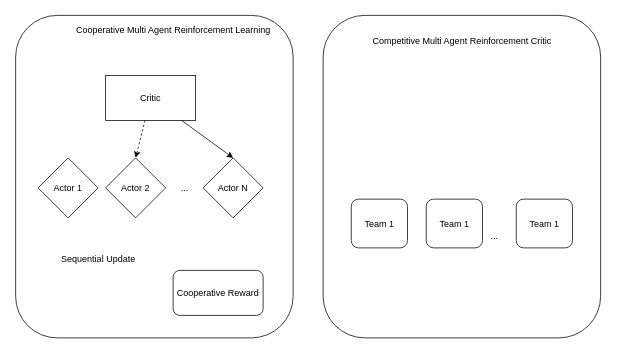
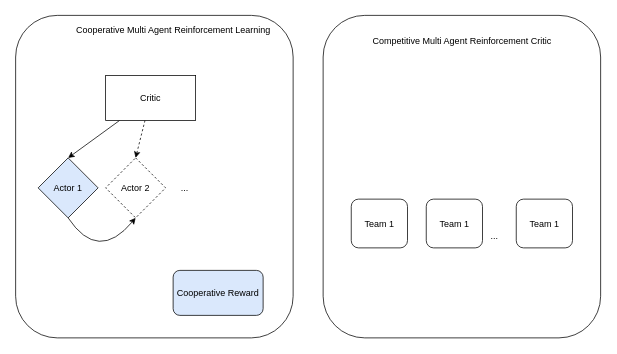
+ <mxCell id="3" style="edgeStyle=none;html=1;entryX=0.5;entryY=0;entryDx=0;entryDy=0;" edge="1" parent="1" source="6" target="7"><mxGeometry relative="1" as="geometry" /></mxCell>
- <mxCell id="5" style="edgeStyle=none;html=1;entryX=0.5;entryY=0;entryDx=0;entryDy=0;" edge="1" parent="1" source="6" target="9"><mxGeometry relative="1" as="geometry" /></mxCell>
- <mxCell id="7" value="Actor 1" style="rhombus;whiteSpace=wrap;html=1;" vertex="1" parent="1"><mxGeometry x="50" y="210" width="80" height="80" as="geometry" /></mxCell>
+ <mxCell id="7" value="Actor 1" style="rhombus;whiteSpace=wrap;html=1;fillColor=#dae8fc;" vertex="1" parent="1"><mxGeometry x="50" y="210" width="80" height="80" as="geometry" /></mxCell>
- <mxCell id="8" value="Actor 2" style="rhombus;whiteSpace=wrap;html=1;" vertex="1" parent="1"><mxGeometry x="140" y="210" width="80" height="80" as="geometry" /></mxCell>
+ <mxCell id="8" value="Actor 2" style="rhombus;whiteSpace=wrap;html=1;dashed=1;" vertex="1" parent="1"><mxGeometry x="140" y="210" width="80" height="80" as="geometry" /></mxCell>
- <mxCell id="9" value="Actor N" style="rhombus;whiteSpace=wrap;html=1;" vertex="1" parent="1"><mxGeometry x="270" y="210" width="80" height="80" as="geometry" /></mxCell>
+ <mxCell id="11" value="" style="endArrow=classic;html=1;rounded=0;curved=1;exitX=0.5;exitY=1;exitDx=0;exitDy=0;entryX=0.5;entryY=1;entryDx=0;entryDy=0;" edge="1" parent="1" source="7" target="8"><mxGeometry width="50" height="50" relative="1" as="geometry"><mxPoint x="80" y="350" as="sourcePoint" /><mxPoint x="130" y="300" as="targetPoint" /><Array as="points"><mxPoint x="130" y="350" /></Array></mxGeometry></mxCell>
- <mxCell id="12" value="Sequential Update" style="text;html=1;align=center;verticalAlign=middle;resizable=0;points=[];autosize=1;strokeColor=none;fillColor=none;" vertex="1" parent="1"><mxGeometry x="70" y="330" width="120" height="30" as="geometry" /></mxCell>
- <mxCell id="16" value="Cooperative Reward" style="rounded=1;whiteSpace=wrap;html=1;" vertex="1" parent="1"><mxGeometry x="230" y="360" width="120" height="60" as="geometry" /></mxCell>
+ <mxCell id="16" value="Cooperative Reward" style="rounded=1;whiteSpace=wrap;html=1;fillColor=#dae8fc;" vertex="1" parent="1"><mxGeometry x="230" y="360" width="120" height="60" as="geometry" /></mxCell>
